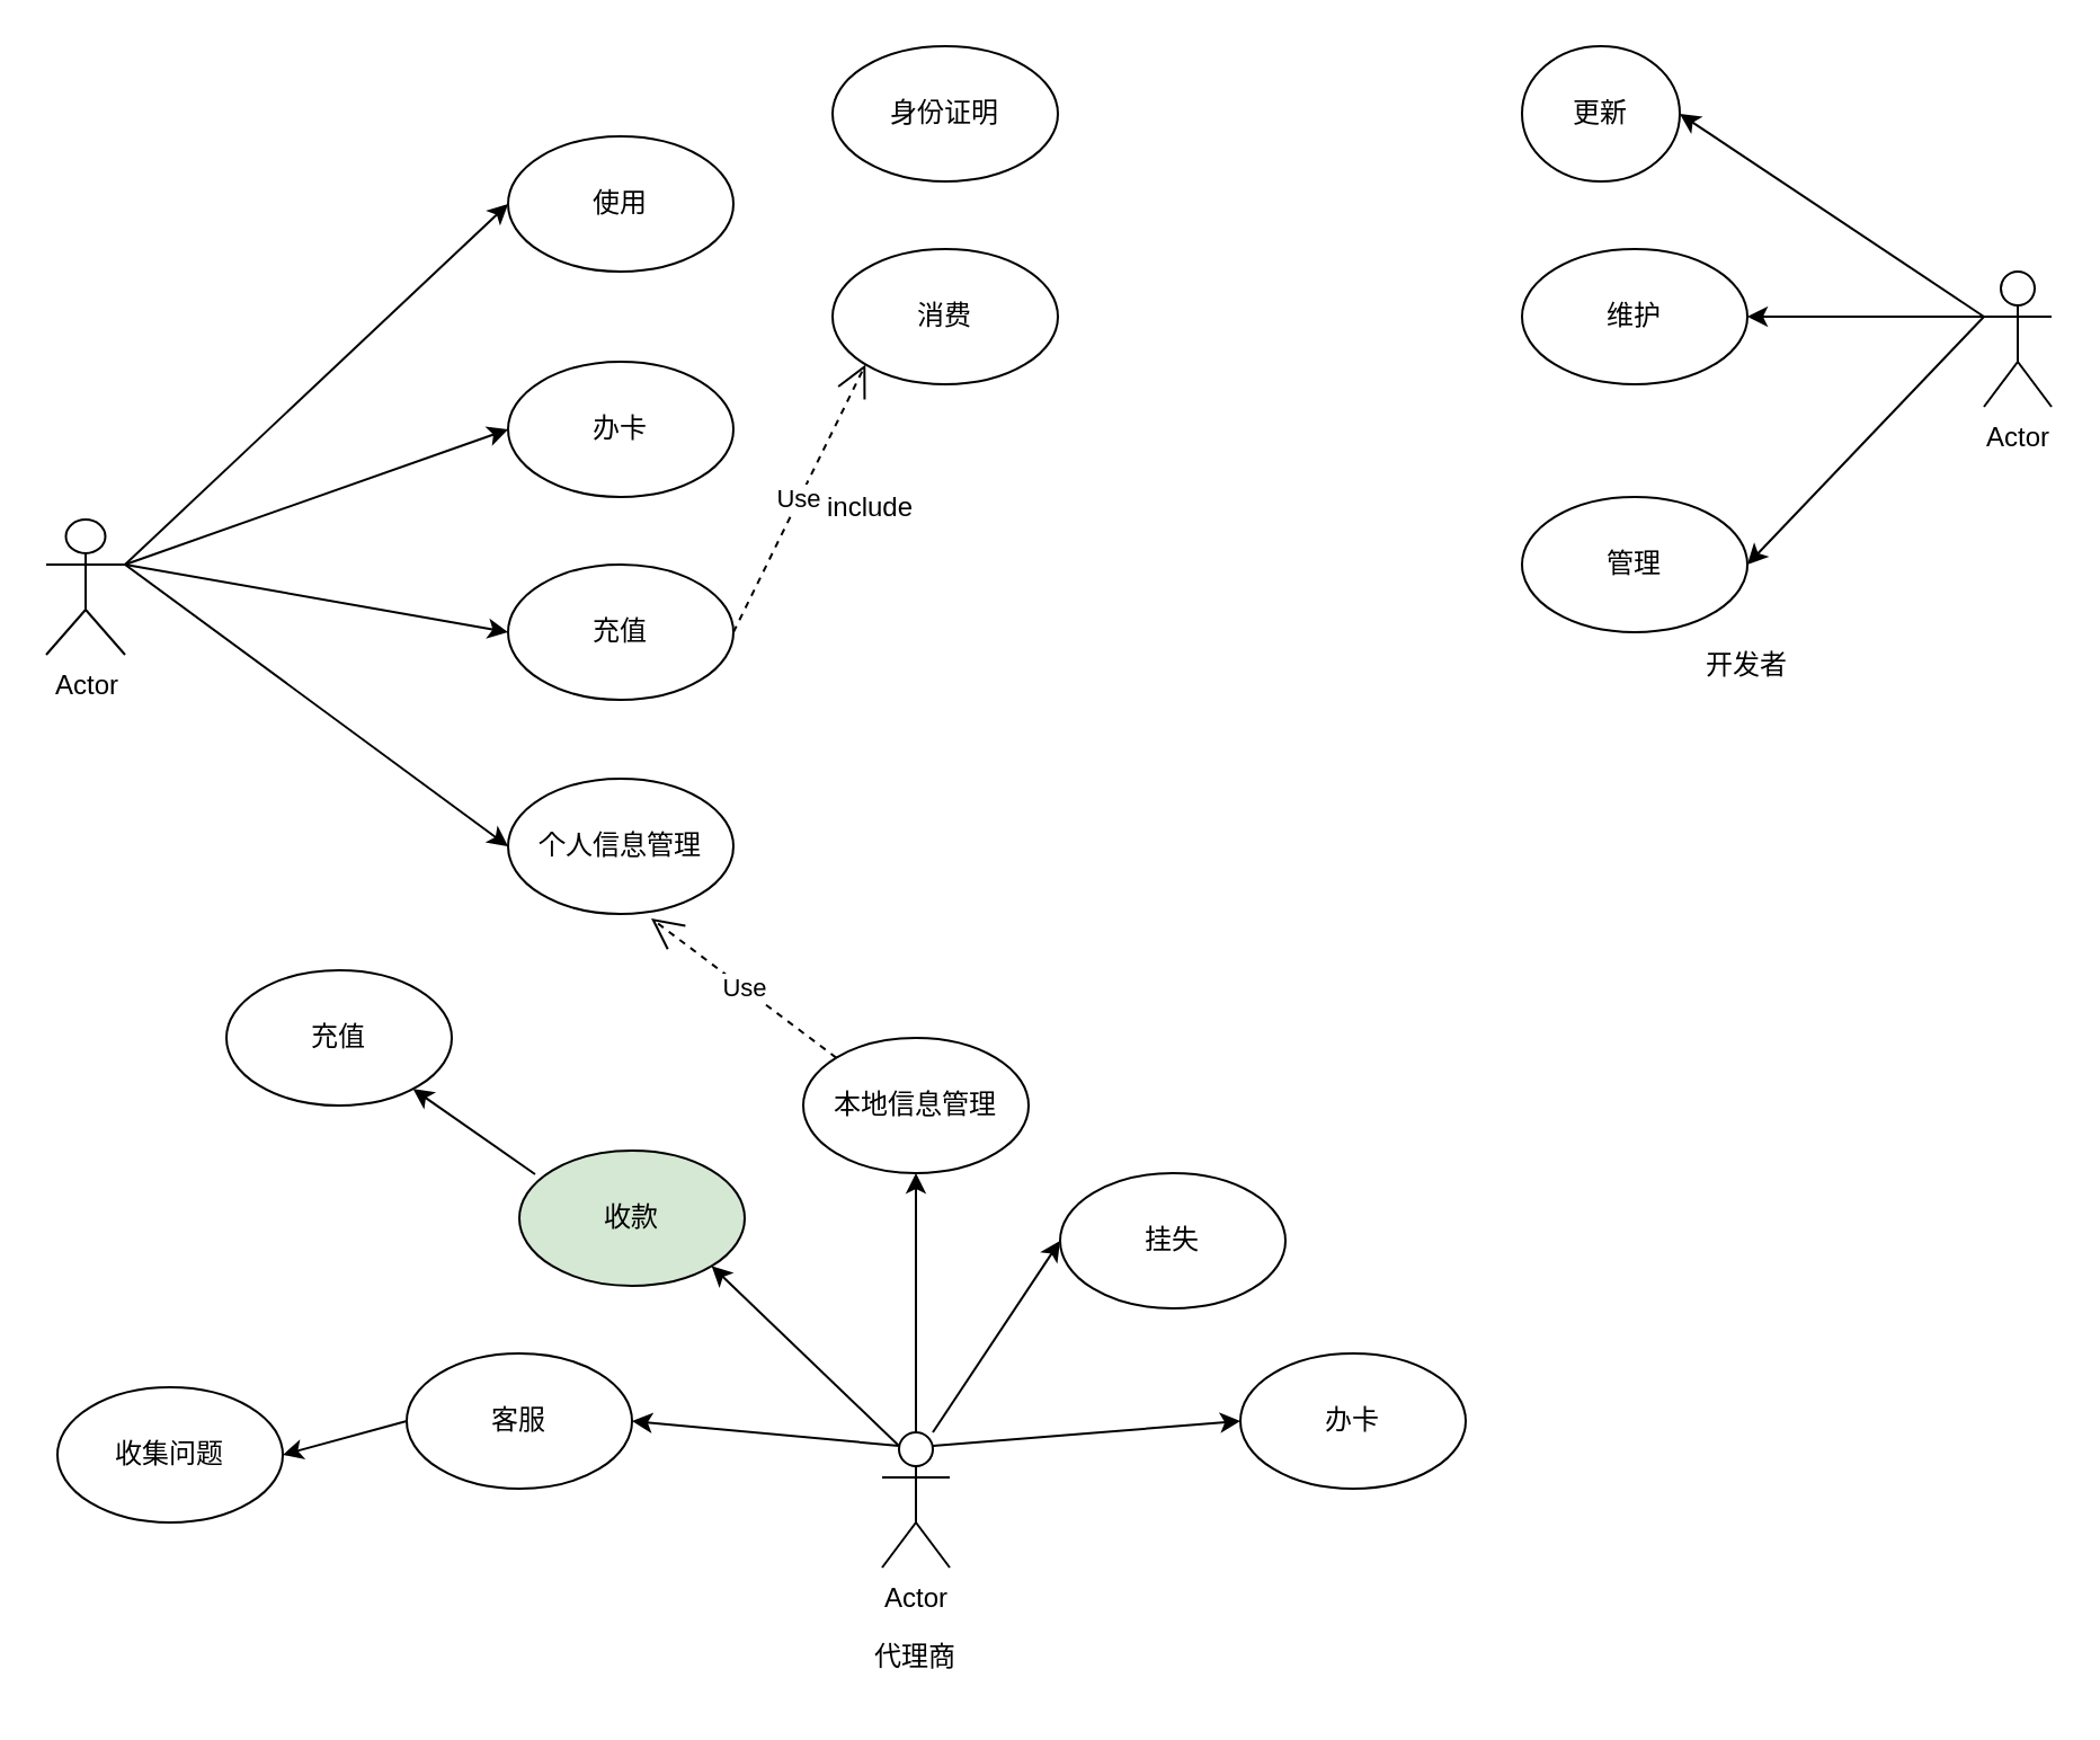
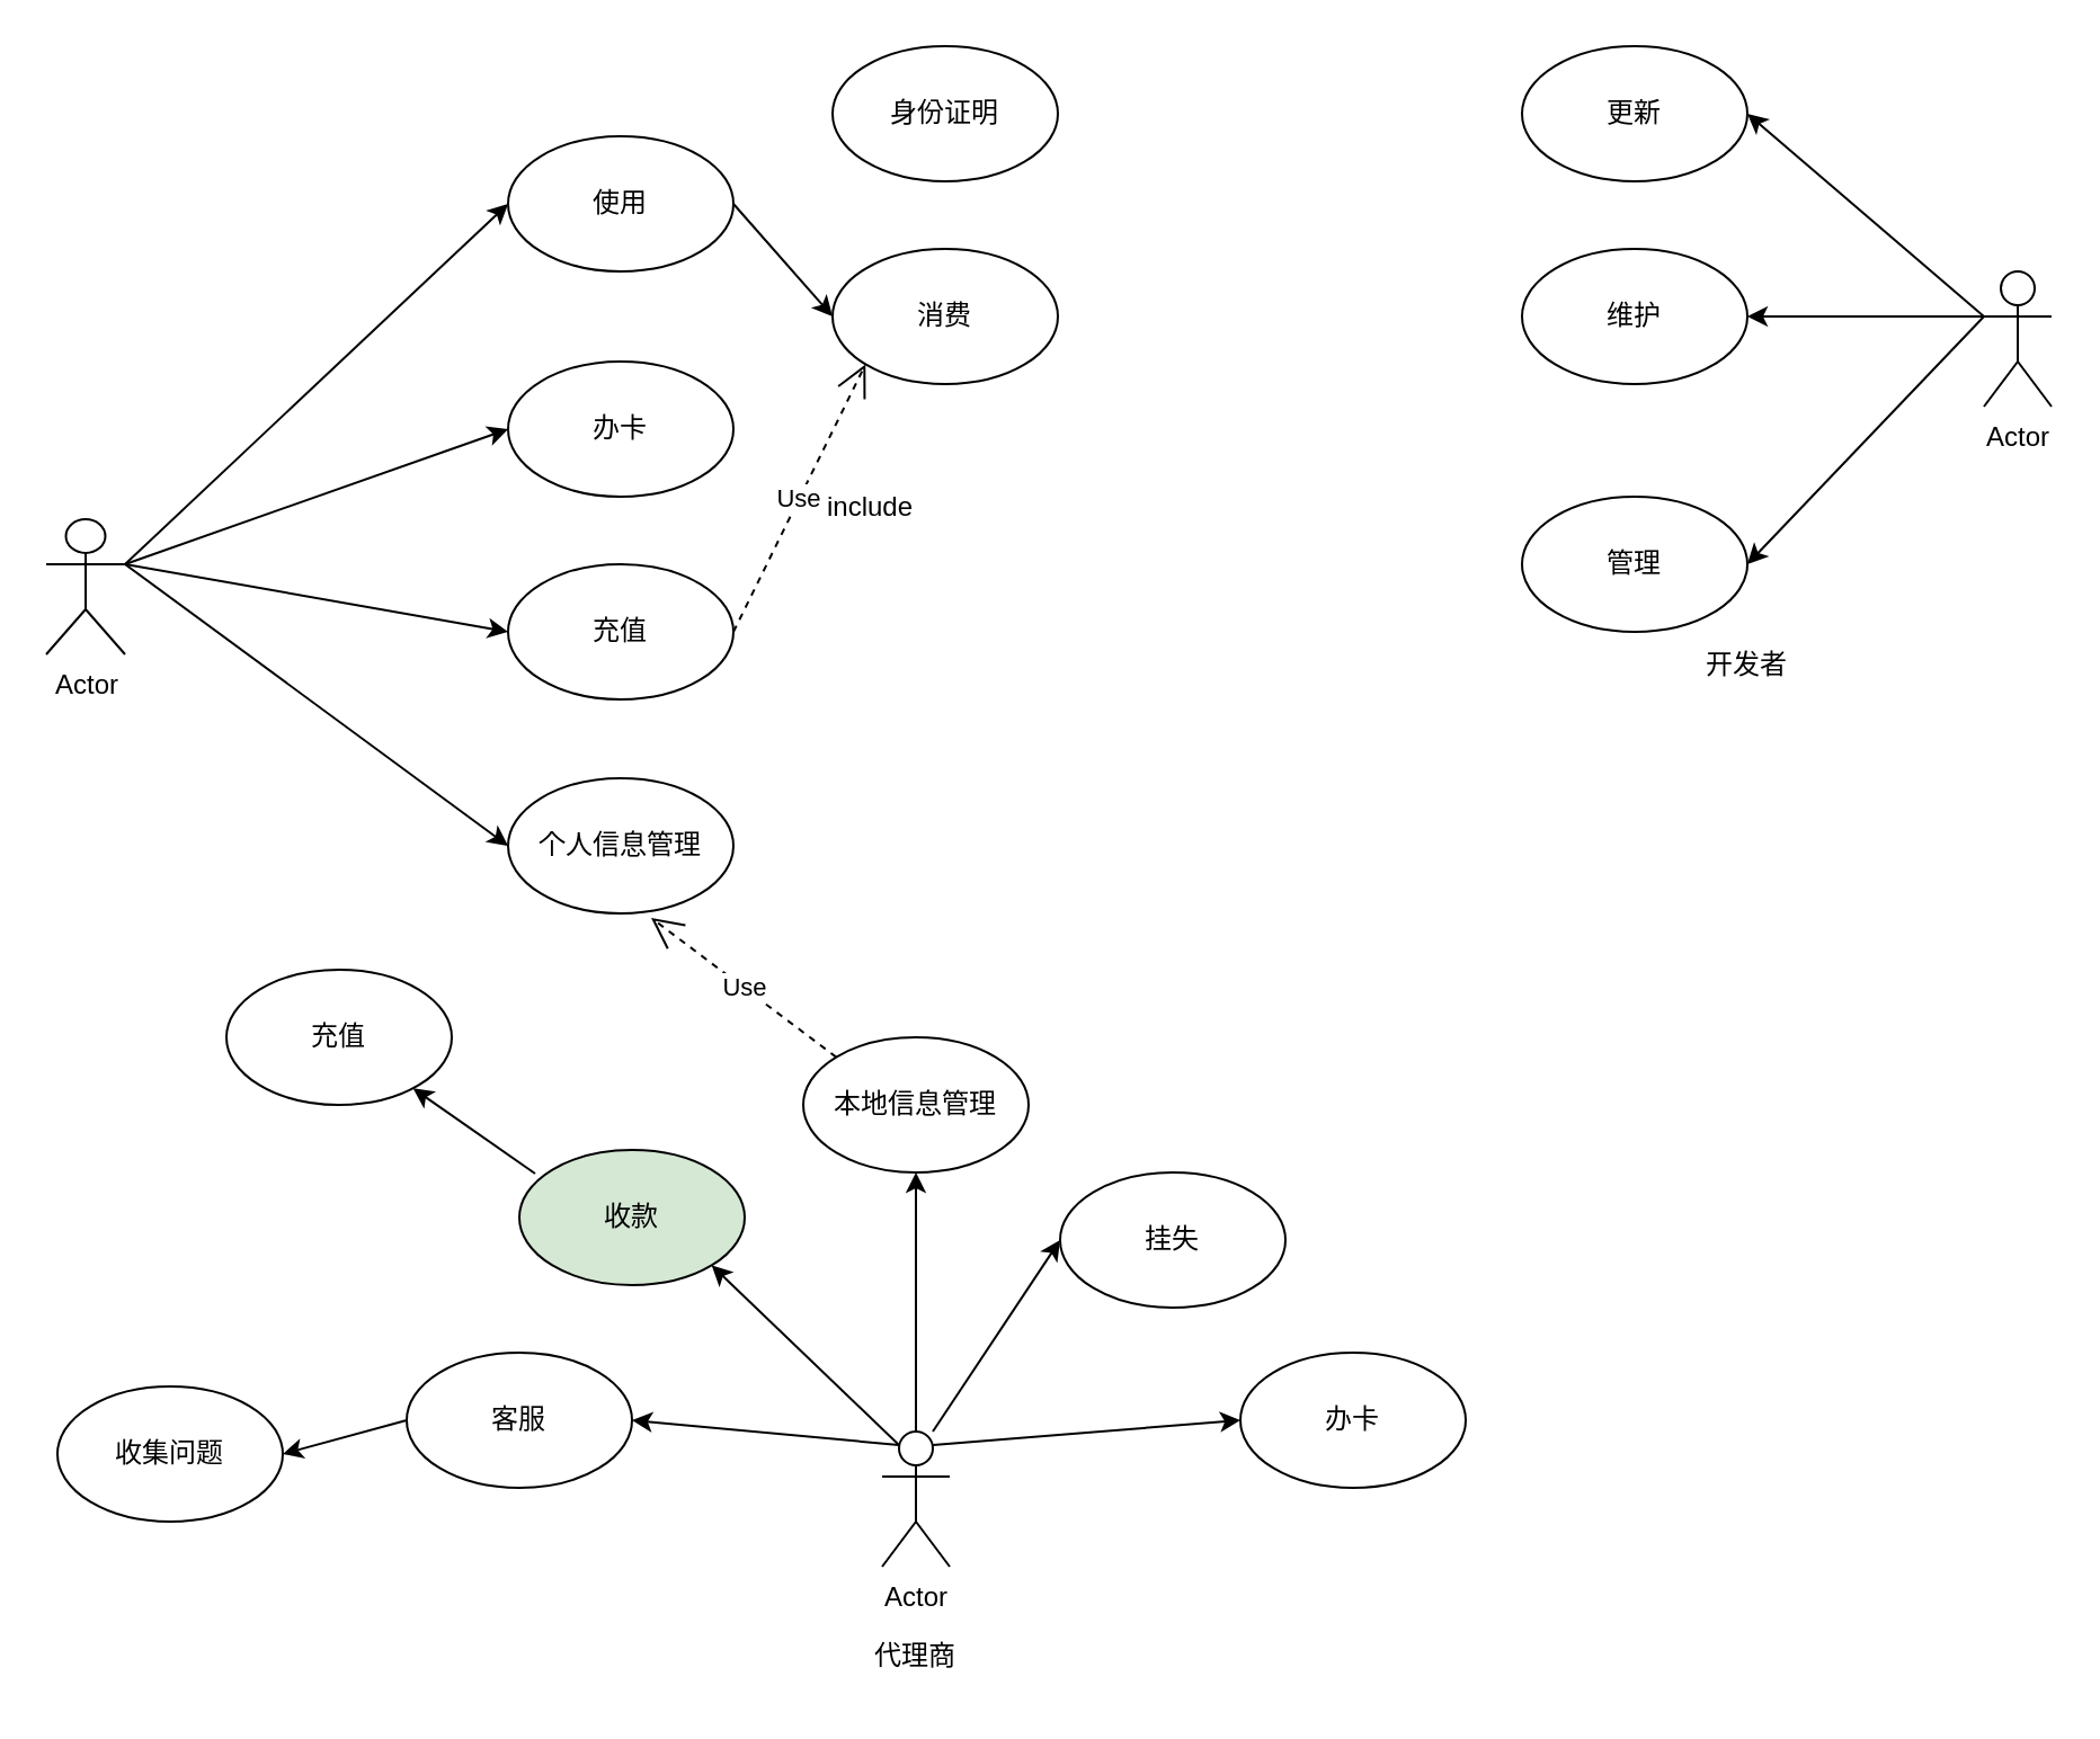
- <mxCell id="12" value="更新" style="ellipse;whiteSpace=wrap;html=1;" vertex="1" parent="1"><mxGeometry x="675" y="20" width="70" height="60" as="geometry" /></mxCell>
+ <mxCell id="12" value="更新" style="ellipse;whiteSpace=wrap;html=1;" vertex="1" parent="1"><mxGeometry x="675" y="20" width="100" height="60" as="geometry" /></mxCell>
+ <mxCell id="25" value="" style="endArrow=classic;html=1;rounded=0;exitX=1;exitY=0.5;exitDx=0;exitDy=0;entryX=0;entryY=0.5;entryDx=0;entryDy=0;" edge="1" parent="1" source="9" target="7"><mxGeometry width="50" height="50" relative="1" as="geometry"><mxPoint x="285" y="210" as="sourcePoint" /><mxPoint x="335" y="160" as="targetPoint" /></mxGeometry></mxCell>
